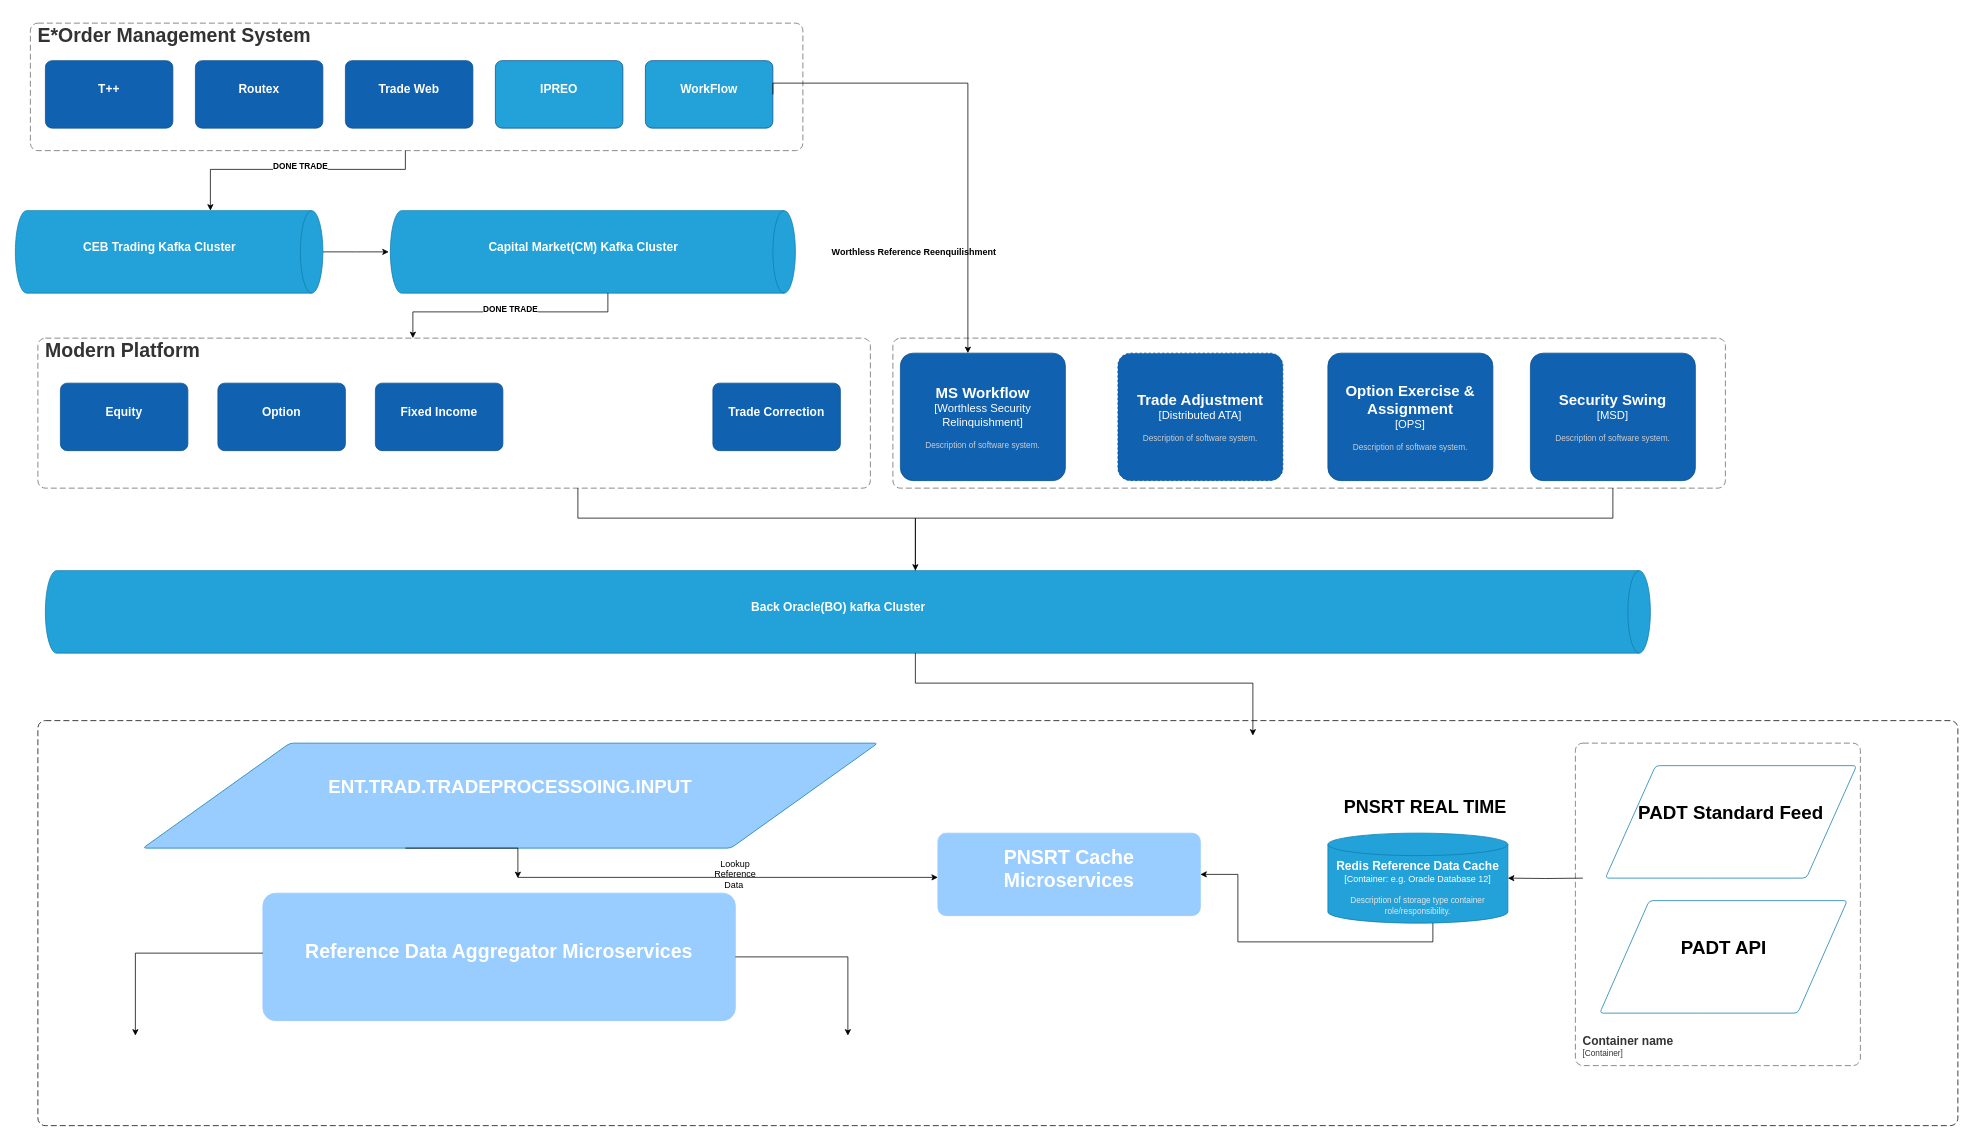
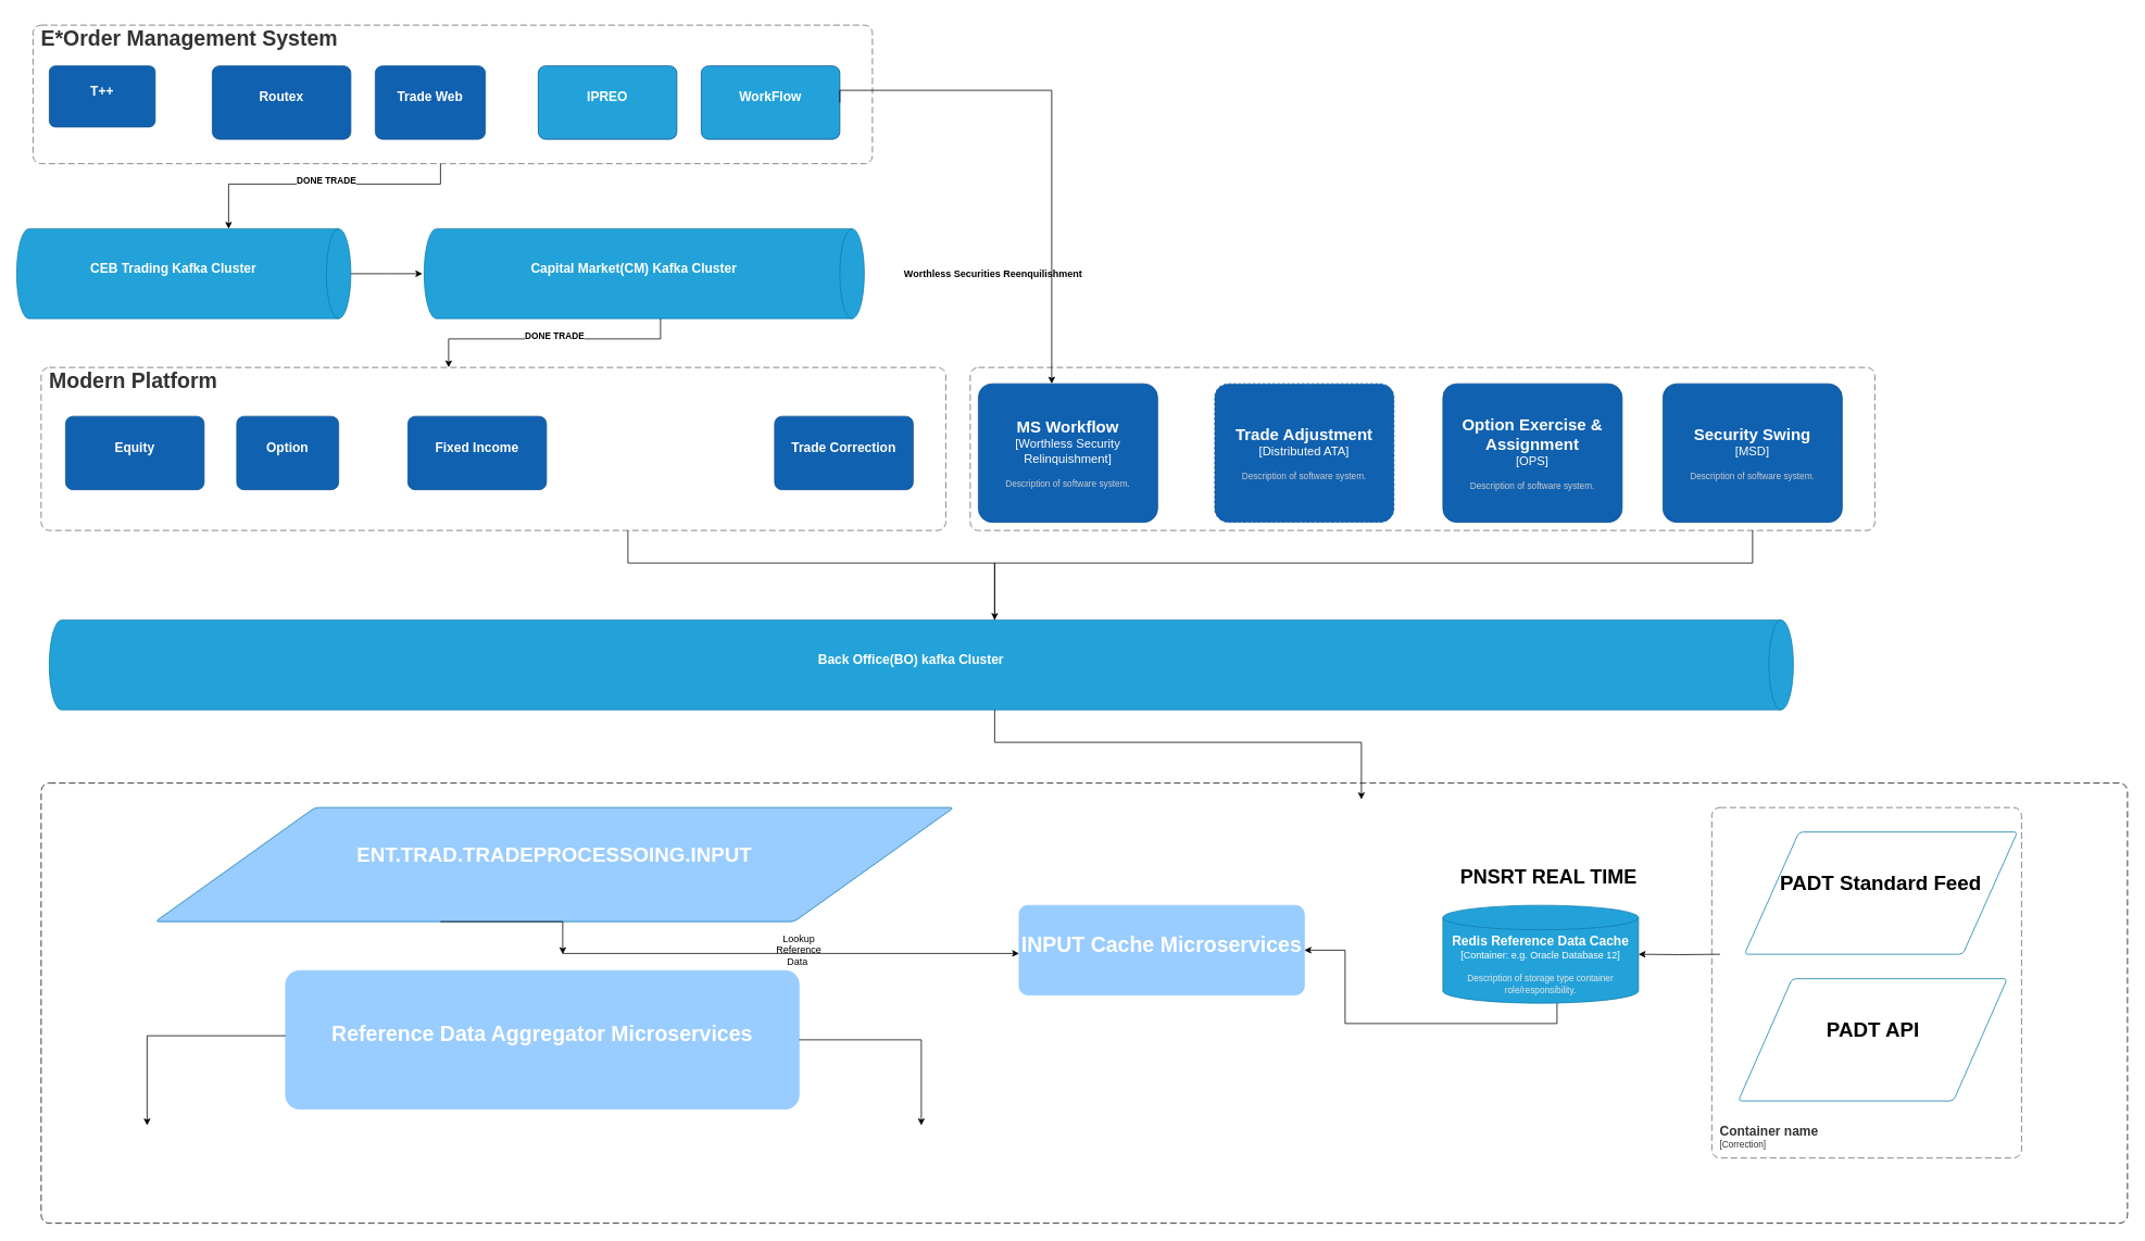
- <mxCell id="2" value="&lt;font style=&quot;font-size: 16px&quot;&gt;&lt;b&gt;T++&lt;/b&gt;&lt;/font&gt;&lt;div&gt;&lt;/div&gt;&lt;br&gt;&lt;div&gt;&lt;font style=&quot;font-size: 11px&quot;&gt;&lt;font color=&quot;#cccccc&quot;&gt;&lt;/font&gt;&lt;/div&gt;" style="rounded=1;whiteSpace=wrap;html=1;labelBackgroundColor=none;fillColor=#1061B0;fontColor=#ffffff;align=center;arcSize=10;strokeColor=#0D5091;metaEdit=1;resizable=1;points=[[0.25,0,0],[0.5,0,0],[0.75,0,0],[1,0.25,0],[1,0.5,0],[1,0.75,0],[0.75,1,0],[0.5,1,0],[0.25,1,0],[0,0.75,0],[0,0.5,0],[0,0.25,0]];" parent="1" vertex="1"><mxGeometry x="60" y="70" width="170" height="90" as="geometry" /></mxCell>
+ <mxCell id="2" value="&lt;font style=&quot;font-size: 16px&quot;&gt;&lt;b&gt;T++&lt;/b&gt;&lt;/font&gt;&lt;div&gt;&lt;/div&gt;&lt;br&gt;&lt;div&gt;&lt;font style=&quot;font-size: 11px&quot;&gt;&lt;font color=&quot;#cccccc&quot;&gt;&lt;/font&gt;&lt;/div&gt;" style="rounded=1;whiteSpace=wrap;html=1;labelBackgroundColor=none;fillColor=#1061B0;fontColor=#ffffff;align=center;arcSize=10;strokeColor=#0D5091;metaEdit=1;resizable=1;points=[[0.25,0,0],[0.5,0,0],[0.75,0,0],[1,0.25,0],[1,0.5,0],[1,0.75,0],[0.75,1,0],[0.5,1,0],[0.25,1,0],[0,0.75,0],[0,0.5,0],[0,0.25,0]];" parent="1" vertex="1"><mxGeometry x="60" y="70" width="130" height="75" as="geometry" /></mxCell>
- <mxCell id="9" value="&lt;font style=&quot;font-size: 16px&quot;&gt;&lt;b&gt;Trade Web&lt;/b&gt;&lt;/font&gt;&lt;div&gt;&lt;/div&gt;&lt;br&gt;&lt;div&gt;&lt;font style=&quot;font-size: 11px&quot;&gt;&lt;font color=&quot;#cccccc&quot;&gt;&lt;/font&gt;&lt;/div&gt;" style="rounded=1;whiteSpace=wrap;html=1;labelBackgroundColor=none;fillColor=#1061B0;fontColor=#ffffff;align=center;arcSize=10;strokeColor=#0D5091;metaEdit=1;resizable=1;points=[[0.25,0,0],[0.5,0,0],[0.75,0,0],[1,0.25,0],[1,0.5,0],[1,0.75,0],[0.75,1,0],[0.5,1,0],[0.25,1,0],[0,0.75,0],[0,0.5,0],[0,0.25,0]];" vertex="1" parent="1"><mxGeometry x="460" y="70" width="170" height="90" as="geometry" /></mxCell>
+ <mxCell id="9" value="&lt;font style=&quot;font-size: 16px&quot;&gt;&lt;b&gt;Trade Web&lt;/b&gt;&lt;/font&gt;&lt;div&gt;&lt;/div&gt;&lt;br&gt;&lt;div&gt;&lt;font style=&quot;font-size: 11px&quot;&gt;&lt;font color=&quot;#cccccc&quot;&gt;&lt;/font&gt;&lt;/div&gt;" style="rounded=1;whiteSpace=wrap;html=1;labelBackgroundColor=none;fillColor=#1061B0;fontColor=#ffffff;align=center;arcSize=10;strokeColor=#0D5091;metaEdit=1;resizable=1;points=[[0.25,0,0],[0.5,0,0],[0.75,0,0],[1,0.25,0],[1,0.5,0],[1,0.75,0],[0.75,1,0],[0.5,1,0],[0.25,1,0],[0,0.75,0],[0,0.5,0],[0,0.25,0]];" vertex="1" parent="1"><mxGeometry x="460" y="70" width="135" height="90" as="geometry" /></mxCell>
- <mxCell id="23" value="&lt;b&gt;Worthless Reference Reenquilishment&amp;nbsp;&lt;/b&gt;" style="text;html=1;whiteSpace=wrap;strokeColor=none;fillColor=none;align=center;verticalAlign=middle;rounded=0;" vertex="1" parent="1"><mxGeometry x="1070" y="300" width="300" height="50" as="geometry" /></mxCell>
+ <mxCell id="23" value="&lt;b&gt;Worthless Securities Reenquilishment&amp;nbsp;&lt;/b&gt;" style="text;html=1;whiteSpace=wrap;strokeColor=none;fillColor=none;align=center;verticalAlign=middle;rounded=0;" vertex="1" parent="1"><mxGeometry x="1070" y="300" width="300" height="50" as="geometry" /></mxCell>
- <mxCell id="19" value="&lt;font style=&quot;font-size: 16px&quot;&gt;&lt;b&gt;Option&lt;/b&gt;&lt;/font&gt;&lt;div&gt;&lt;/div&gt;&lt;br&gt;&lt;div&gt;&lt;font style=&quot;font-size: 11px&quot;&gt;&lt;font color=&quot;#cccccc&quot;&gt;&lt;/font&gt;&lt;/div&gt;" style="rounded=1;whiteSpace=wrap;html=1;labelBackgroundColor=none;fillColor=#1061B0;fontColor=#ffffff;align=center;arcSize=10;strokeColor=#0D5091;metaEdit=1;resizable=1;points=[[0.25,0,0],[0.5,0,0],[0.75,0,0],[1,0.25,0],[1,0.5,0],[1,0.75,0],[0.75,1,0],[0.5,1,0],[0.25,1,0],[0,0.75,0],[0,0.5,0],[0,0.25,0]];" vertex="1" parent="1"><mxGeometry x="290" y="500" width="170" height="90" as="geometry" /></mxCell>
+ <mxCell id="19" value="&lt;font style=&quot;font-size: 16px&quot;&gt;&lt;b&gt;Option&lt;/b&gt;&lt;/font&gt;&lt;div&gt;&lt;/div&gt;&lt;br&gt;&lt;div&gt;&lt;font style=&quot;font-size: 11px&quot;&gt;&lt;font color=&quot;#cccccc&quot;&gt;&lt;/font&gt;&lt;/div&gt;" style="rounded=1;whiteSpace=wrap;html=1;labelBackgroundColor=none;fillColor=#1061B0;fontColor=#ffffff;align=center;arcSize=10;strokeColor=#0D5091;metaEdit=1;resizable=1;points=[[0.25,0,0],[0.5,0,0],[0.75,0,0],[1,0.25,0],[1,0.5,0],[1,0.75,0],[0.75,1,0],[0.5,1,0],[0.25,1,0],[0,0.75,0],[0,0.5,0],[0,0.25,0]];" vertex="1" parent="1"><mxGeometry x="290" y="500" width="125" height="90" as="geometry" /></mxCell>
- <mxCell id="29" value="&lt;font style=&quot;font-size: 16px&quot;&gt;&lt;b&gt;Back Oracle(BO) kafka Cluster&lt;/b&gt;&lt;/font&gt;&lt;div&gt;&lt;/div&gt;&lt;br&gt;&lt;div&gt;&lt;font style=&quot;font-size: 11px&quot;&gt;&lt;font color=&quot;#E6E6E6&quot;&gt;&lt;/font&gt;&lt;/div&gt;" style="shape=cylinder3;size=15;direction=south;whiteSpace=wrap;html=1;boundedLbl=1;rounded=0;labelBackgroundColor=none;fillColor=#23A2D9;fontSize=12;fontColor=#ffffff;align=center;strokeColor=#0E7DAD;metaEdit=1;points=[[0.5,0,0],[1,0.25,0],[1,0.5,0],[1,0.75,0],[0.5,1,0],[0,0.75,0],[0,0.5,0],[0,0.25,0]];resizable=1;" vertex="1" parent="1"><mxGeometry x="60" y="750" width="2140" height="110" as="geometry" /></mxCell>
+ <mxCell id="29" value="&lt;font style=&quot;font-size: 16px&quot;&gt;&lt;b&gt;Back Office(BO) kafka Cluster&lt;/b&gt;&lt;/font&gt;&lt;div&gt;&lt;/div&gt;&lt;br&gt;&lt;div&gt;&lt;font style=&quot;font-size: 11px&quot;&gt;&lt;font color=&quot;#E6E6E6&quot;&gt;&lt;/font&gt;&lt;/div&gt;" style="shape=cylinder3;size=15;direction=south;whiteSpace=wrap;html=1;boundedLbl=1;rounded=0;labelBackgroundColor=none;fillColor=#23A2D9;fontSize=12;fontColor=#ffffff;align=center;strokeColor=#0E7DAD;metaEdit=1;points=[[0.5,0,0],[1,0.25,0],[1,0.5,0],[1,0.75,0],[0.5,1,0],[0,0.75,0],[0,0.5,0],[0,0.25,0]];resizable=1;" vertex="1" parent="1"><mxGeometry x="60" y="750" width="2140" height="110" as="geometry" /></mxCell>
- <mxCell id="35" value="&lt;font style=&quot;font-size: 26px&quot;&gt;&lt;b&gt;PNSRT Cache Microservices&lt;/b&gt;&lt;/font&gt;&lt;div&gt;&lt;/div&gt;&lt;br&gt;&lt;div&gt;&lt;font style=&quot;font-size: 11px&quot;&gt;&lt;font color=&quot;#cccccc&quot;&gt;&lt;/font&gt;&lt;/div&gt;" style="rounded=1;whiteSpace=wrap;html=1;labelBackgroundColor=none;fillColor=#99ccff;fontColor=#ffffff;align=center;arcSize=10;strokeColor=#99ccff;metaEdit=1;resizable=1;points=[[0.25,0,0],[0.5,0,0],[0.75,0,0],[1,0.25,0],[1,0.5,0],[1,0.75,0],[0.75,1,0],[0.5,1,0],[0.25,1,0],[0,0.75,0],[0,0.5,0],[0,0.25,0]];" vertex="1" parent="1"><mxGeometry x="1250" y="1100" width="350" height="110" as="geometry" /></mxCell>
+ <mxCell id="35" value="&lt;font style=&quot;font-size: 26px&quot;&gt;&lt;b&gt;INPUT Cache Microservices&lt;/b&gt;&lt;/font&gt;&lt;div&gt;&lt;/div&gt;&lt;br&gt;&lt;div&gt;&lt;font style=&quot;font-size: 11px&quot;&gt;&lt;font color=&quot;#cccccc&quot;&gt;&lt;/font&gt;&lt;/div&gt;" style="rounded=1;whiteSpace=wrap;html=1;labelBackgroundColor=none;fillColor=#99ccff;fontColor=#ffffff;align=center;arcSize=10;strokeColor=#99ccff;metaEdit=1;resizable=1;points=[[0.25,0,0],[0.5,0,0],[0.75,0,0],[1,0.25,0],[1,0.5,0],[1,0.75,0],[0.75,1,0],[0.5,1,0],[0.25,1,0],[0,0.75,0],[0,0.5,0],[0,0.25,0]];" vertex="1" parent="1"><mxGeometry x="1250" y="1100" width="350" height="110" as="geometry" /></mxCell>
- <mxCell id="36" value="&lt;font style=&quot;font-size: 16px&quot;&gt;&lt;b&gt;&lt;div style=&quot;text-align: left&quot;&gt;Container name&lt;/div&gt;&lt;/b&gt;&lt;/font&gt;&lt;div style=&quot;text-align: left&quot;&gt;[Container]&lt;/div&gt;" style="rounded=1;fontSize=11;whiteSpace=wrap;html=1;dashed=1;arcSize=20;fillColor=none;strokeColor=#666666;fontColor=#333333;labelBackgroundColor=none;align=left;verticalAlign=bottom;labelBorderColor=none;spacingTop=0;spacing=10;dashPattern=8 4;metaEdit=1;rotatable=0;perimeter=rectanglePerimeter;noLabel=0;labelPadding=0;allowArrows=0;connectable=0;expand=0;recursiveResize=0;editable=1;pointerEvents=0;absoluteArcSize=1;points=[[0.25,0,0],[0.5,0,0],[0.75,0,0],[1,0.25,0],[1,0.5,0],[1,0.75,0],[0.75,1,0],[0.5,1,0],[0.25,1,0],[0,0.75,0],[0,0.5,0],[0,0.25,0]];" vertex="1" parent="1"><mxGeometry x="2100" y="980" width="380" height="430" as="geometry" /></mxCell>
+ <mxCell id="36" value="&lt;font style=&quot;font-size: 16px&quot;&gt;&lt;b&gt;&lt;div style=&quot;text-align: left&quot;&gt;Container name&lt;/div&gt;&lt;/b&gt;&lt;/font&gt;&lt;div style=&quot;text-align: left&quot;&gt;[Correction]&lt;/div&gt;" style="rounded=1;fontSize=11;whiteSpace=wrap;html=1;dashed=1;arcSize=20;fillColor=none;strokeColor=#666666;fontColor=#333333;labelBackgroundColor=none;align=left;verticalAlign=bottom;labelBorderColor=none;spacingTop=0;spacing=10;dashPattern=8 4;metaEdit=1;rotatable=0;perimeter=rectanglePerimeter;noLabel=0;labelPadding=0;allowArrows=0;connectable=0;expand=0;recursiveResize=0;editable=1;pointerEvents=0;absoluteArcSize=1;points=[[0.25,0,0],[0.5,0,0],[0.75,0,0],[1,0.25,0],[1,0.5,0],[1,0.75,0],[0.75,1,0],[0.5,1,0],[0.25,1,0],[0,0.75,0],[0,0.5,0],[0,0.25,0]];" vertex="1" parent="1"><mxGeometry x="2100" y="980" width="380" height="430" as="geometry" /></mxCell>
